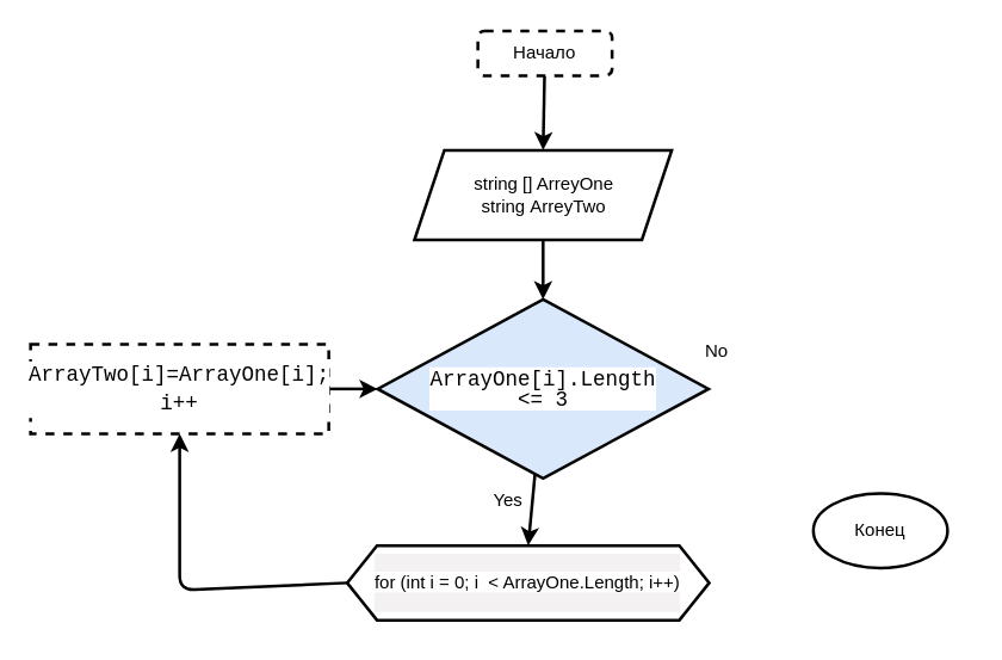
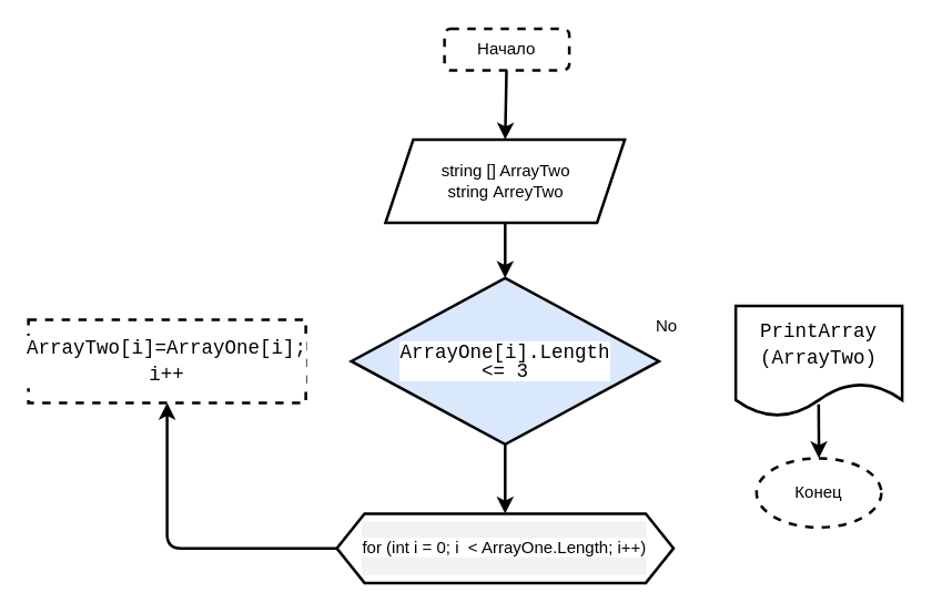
- <mxCell id="5" value="string [] ArreyOne&lt;br&gt;string&amp;nbsp;ArreyTwo" style="shape=parallelogram;perimeter=parallelogramPerimeter;whiteSpace=wrap;html=1;fixedSize=1;labelBackgroundColor=#FFFFFF;strokeColor=#000000;strokeWidth=2;fontColor=#000000;fillColor=#FFFFFF;" vertex="1" parent="1"><mxGeometry x="277.5" y="100" width="172.5" height="60" as="geometry" /></mxCell>
+ <mxCell id="5" value="string [] ArrayTwo&lt;br&gt;string&amp;nbsp;ArreyTwo" style="shape=parallelogram;perimeter=parallelogramPerimeter;whiteSpace=wrap;html=1;fixedSize=1;labelBackgroundColor=#FFFFFF;strokeColor=#000000;strokeWidth=2;fontColor=#000000;fillColor=#FFFFFF;" vertex="1" parent="1"><mxGeometry x="277.5" y="100" width="172.5" height="60" as="geometry" /></mxCell>
- <mxCell id="10" style="edgeStyle=none;html=1;entryX=0;entryY=0.5;entryDx=0;entryDy=0;strokeColor=#000000;strokeWidth=2;fontFamily=Helvetica;fontSize=12;fontColor=#000000;" edge="1" parent="1" source="11" target="9"><mxGeometry relative="1" as="geometry" /></mxCell>
+ <mxCell id="15" value="&lt;div style=&quot;font-family: Consolas, &amp;quot;Courier New&amp;quot;, monospace; font-size: 14px; line-height: 19px;&quot;&gt;&lt;span style=&quot;background-color: rgb(255, 255, 255);&quot;&gt;PrintArray&lt;/span&gt;&lt;/div&gt;&lt;div style=&quot;font-family: Consolas, &amp;quot;Courier New&amp;quot;, monospace; font-size: 14px; line-height: 19px;&quot;&gt;&lt;span style=&quot;background-color: rgb(255, 255, 255);&quot;&gt;(ArrayTwo)&lt;/span&gt;&lt;/div&gt;" style="shape=document;whiteSpace=wrap;html=1;boundedLbl=1;labelBackgroundColor=#FFFFFF;strokeColor=#000000;strokeWidth=2;fontFamily=Helvetica;fontSize=12;fontColor=#000000;fillColor=#FFFFFF;" vertex="1" parent="1"><mxGeometry x="530" y="220" width="120" height="80" as="geometry" /></mxCell>
+ <mxCell id="14" style="edgeStyle=none;html=1;entryX=0.5;entryY=0;entryDx=0;entryDy=0;strokeColor=#000000;strokeWidth=2;fontFamily=Helvetica;fontSize=12;fontColor=#000000;exitX=0.498;exitY=0.888;exitDx=0;exitDy=0;exitPerimeter=0;" edge="1" parent="1" source="15" target="16"><mxGeometry relative="1" as="geometry" /></mxCell>
- <mxCell id="12" value="Yes" style="text;html=1;align=center;verticalAlign=middle;resizable=0;points=[];autosize=1;strokeColor=none;fillColor=none;fontSize=12;fontFamily=Helvetica;fontColor=#000000;" vertex="1" parent="1"><mxGeometry x="320" y="320" width="40" height="30" as="geometry" /></mxCell>
- <mxCell id="16" value="Конец" style="ellipse;whiteSpace=wrap;html=1;labelBackgroundColor=#FFFFFF;strokeColor=#000000;strokeWidth=2;fontFamily=Helvetica;fontSize=12;fontColor=#000000;fillColor=#FFFFFF;" vertex="1" parent="1"><mxGeometry x="545" y="330" width="90" height="50" as="geometry" /></mxCell>
+ <mxCell id="16" value="Конец" style="ellipse;whiteSpace=wrap;html=1;labelBackgroundColor=#FFFFFF;strokeColor=#000000;strokeWidth=2;fontFamily=Helvetica;fontSize=12;fontColor=#000000;fillColor=#FFFFFF;dashed=1;" vertex="1" parent="1"><mxGeometry x="545" y="330" width="90" height="50" as="geometry" /></mxCell>
- <mxCell id="7" value="&lt;p style=&quot;line-height: 116%;&quot;&gt;&lt;/p&gt;&lt;p style=&quot;line-height: 118%;&quot;&gt;&lt;font style=&quot;font-size: 12px; background-color: rgb(255, 255, 255);&quot; color=&quot;#000000&quot;&gt;for (int i = 0; i &amp;nbsp;&amp;lt; ArrayOne.Length; i++)&lt;/font&gt;&lt;/p&gt;&lt;p&gt;&lt;/p&gt;" style="shape=hexagon;perimeter=hexagonPerimeter2;whiteSpace=wrap;html=1;fixedSize=1;labelBackgroundColor=#f3f1f1;strokeColor=#000000;strokeWidth=2;fontColor=#080808;fillColor=#FFFFFF;" vertex="1" parent="1"><mxGeometry x="232.34" y="365" width="242.81" height="50" as="geometry" /></mxCell>
+ <mxCell id="7" value="&lt;p style=&quot;line-height: 116%;&quot;&gt;&lt;/p&gt;&lt;p style=&quot;line-height: 118%;&quot;&gt;&lt;font style=&quot;font-size: 12px; background-color: rgb(255, 255, 255);&quot; color=&quot;#000000&quot;&gt;for (int i = 0; i &amp;nbsp;&amp;lt; ArrayOne.Length; i++)&lt;/font&gt;&lt;/p&gt;&lt;p&gt;&lt;/p&gt;" style="shape=hexagon;perimeter=hexagonPerimeter2;whiteSpace=wrap;html=1;fixedSize=1;labelBackgroundColor=#f3f1f1;strokeColor=#000000;strokeWidth=2;fontColor=#080808;fillColor=#FFFFFF;" vertex="1" parent="1"><mxGeometry x="242.34" y="370" width="242.81" height="50" as="geometry" /></mxCell>
